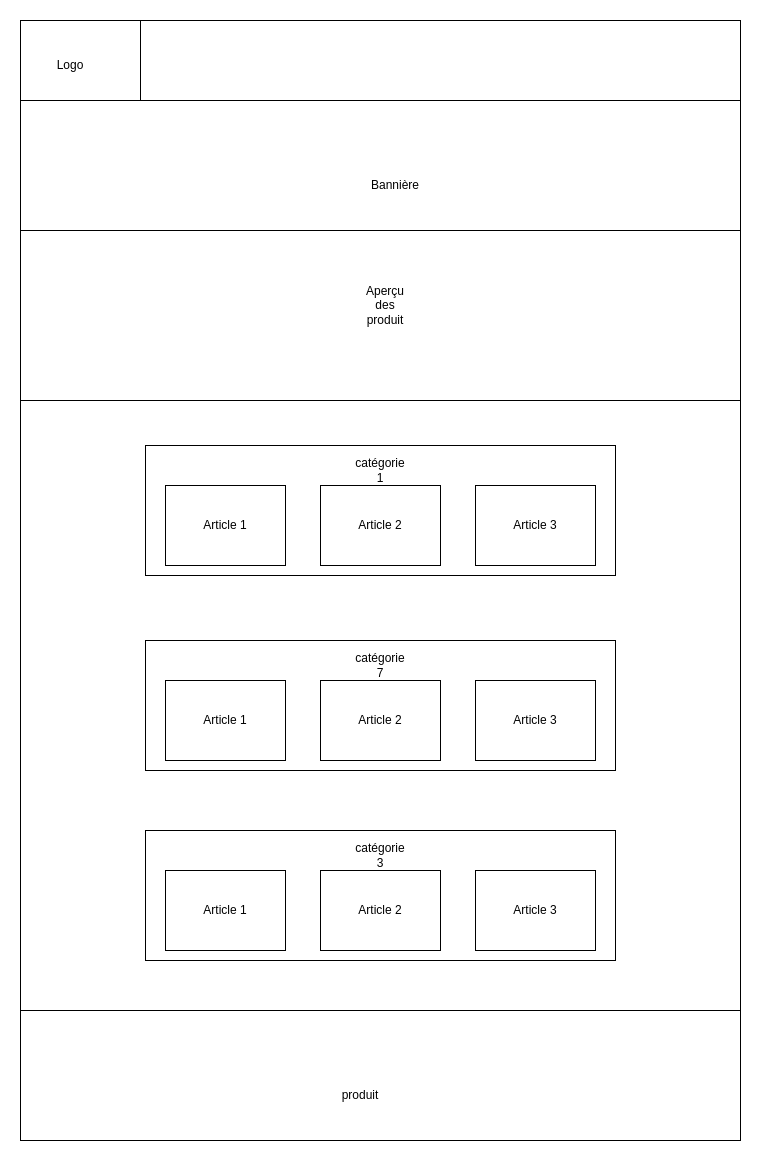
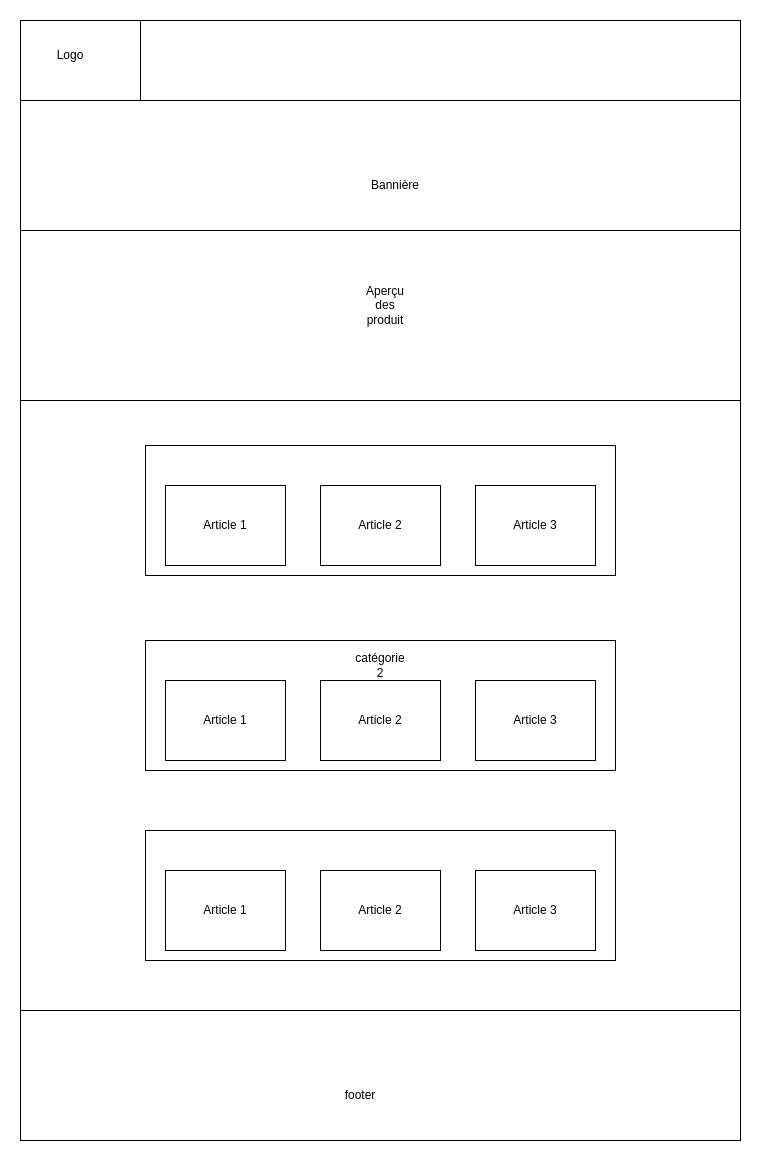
- <mxCell id="8" value="Logo" style="text;html=1;strokeColor=none;fillColor=none;align=center;verticalAlign=middle;whiteSpace=wrap;rounded=0;" parent="1" vertex="1"><mxGeometry x="40" y="50" width="60" height="30" as="geometry" /></mxCell>
+ <mxCell id="8" value="Logo" style="text;html=1;strokeColor=none;fillColor=none;align=center;verticalAlign=middle;whiteSpace=wrap;rounded=0;" parent="1" vertex="1"><mxGeometry x="40" y="40" width="60" height="30" as="geometry" /></mxCell>
- <mxCell id="27" value="catégorie 1" style="text;html=1;strokeColor=none;fillColor=none;align=center;verticalAlign=middle;whiteSpace=wrap;rounded=0;" vertex="1" parent="1"><mxGeometry x="350" y="455" width="60" height="30" as="geometry" /></mxCell>
- <mxCell id="17" value="catégorie 7" style="text;html=1;strokeColor=none;fillColor=none;align=center;verticalAlign=middle;whiteSpace=wrap;rounded=0;" parent="1" vertex="1"><mxGeometry x="350" y="650" width="60" height="30" as="geometry" /></mxCell>
+ <mxCell id="17" value="catégorie 2" style="text;html=1;strokeColor=none;fillColor=none;align=center;verticalAlign=middle;whiteSpace=wrap;rounded=0;" parent="1" vertex="1"><mxGeometry x="350" y="650" width="60" height="30" as="geometry" /></mxCell>
- <mxCell id="25" value="catégorie 3" style="text;html=1;strokeColor=none;fillColor=none;align=center;verticalAlign=middle;whiteSpace=wrap;rounded=0;" vertex="1" parent="1"><mxGeometry x="350" y="840" width="60" height="30" as="geometry" /></mxCell>
- <mxCell id="9" value="produit" style="text;html=1;strokeColor=none;fillColor=none;align=center;verticalAlign=middle;whiteSpace=wrap;rounded=0;" parent="1" vertex="1"><mxGeometry x="330" y="1080" width="60" height="30" as="geometry" /></mxCell>
+ <mxCell id="9" value="footer" style="text;html=1;strokeColor=none;fillColor=none;align=center;verticalAlign=middle;whiteSpace=wrap;rounded=0;" parent="1" vertex="1"><mxGeometry x="330" y="1080" width="60" height="30" as="geometry" /></mxCell>
